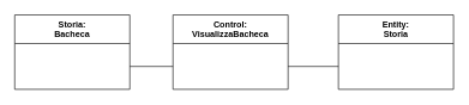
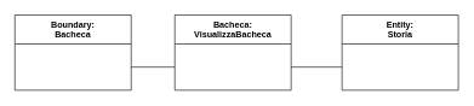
- <mxCell id="6" value="Storia:&#10;Bacheca" style="swimlane;fontStyle=1;align=center;verticalAlign=top;childLayout=stackLayout;horizontal=1;startSize=40;horizontalStack=0;resizeParent=1;resizeParentMax=0;resizeLast=0;collapsible=1;marginBottom=0;" parent="1" vertex="1"><mxGeometry x="20" y="20" width="160" height="104" as="geometry" /></mxCell>
+ <mxCell id="6" value="Boundary:&#10;Bacheca" style="swimlane;fontStyle=1;align=center;verticalAlign=top;childLayout=stackLayout;horizontal=1;startSize=40;horizontalStack=0;resizeParent=1;resizeParentMax=0;resizeLast=0;collapsible=1;marginBottom=0;" parent="1" vertex="1"><mxGeometry x="20" y="20" width="160" height="104" as="geometry" /></mxCell>
- <mxCell id="4" value="Control:&#10;VisualizzaBacheca" style="swimlane;fontStyle=1;align=center;verticalAlign=top;childLayout=stackLayout;horizontal=1;startSize=40;horizontalStack=0;resizeParent=1;resizeParentMax=0;resizeLast=0;collapsible=1;marginBottom=0;" parent="1" vertex="1"><mxGeometry x="240" y="20" width="160" height="104" as="geometry" /></mxCell>
+ <mxCell id="4" value="Bacheca:&#10;VisualizzaBacheca" style="swimlane;fontStyle=1;align=center;verticalAlign=top;childLayout=stackLayout;horizontal=1;startSize=40;horizontalStack=0;resizeParent=1;resizeParentMax=0;resizeLast=0;collapsible=1;marginBottom=0;" parent="1" vertex="1"><mxGeometry x="240" y="20" width="160" height="104" as="geometry" /></mxCell>
